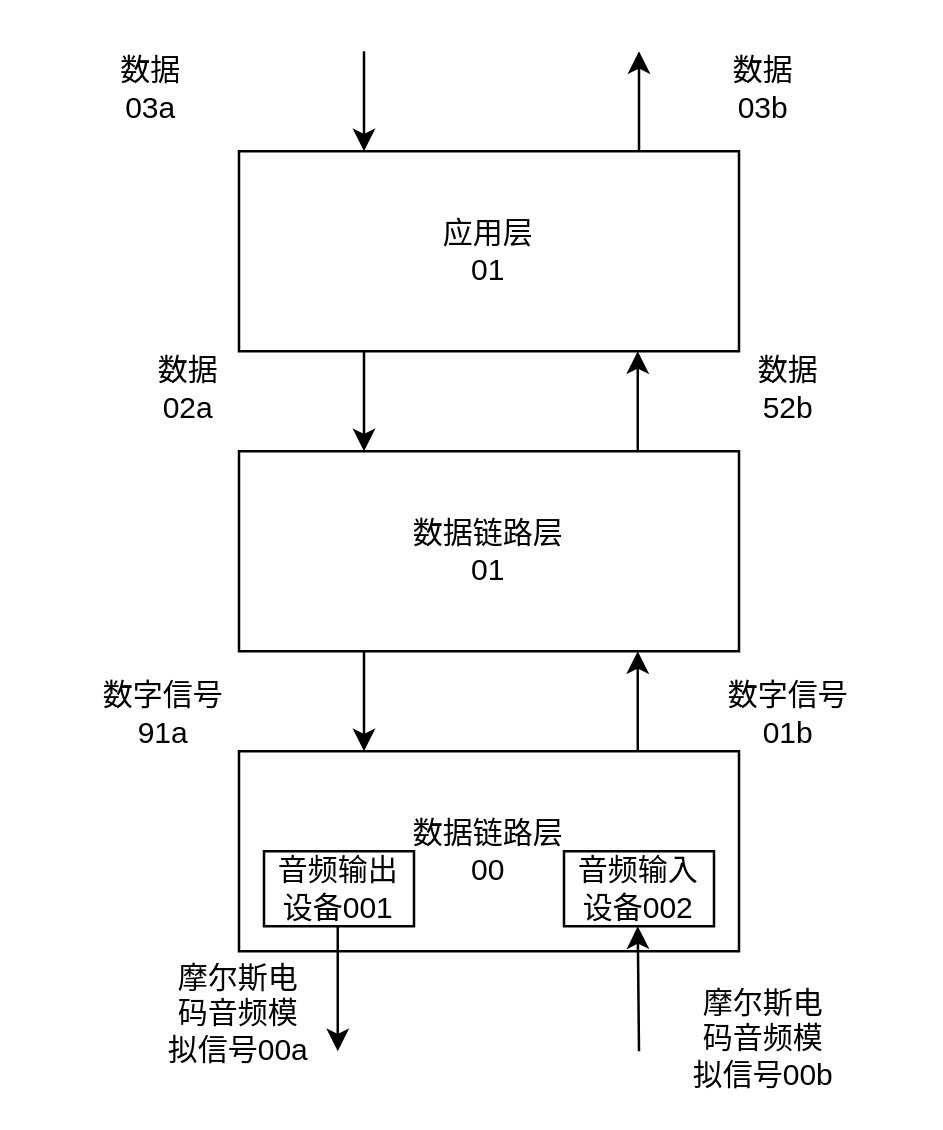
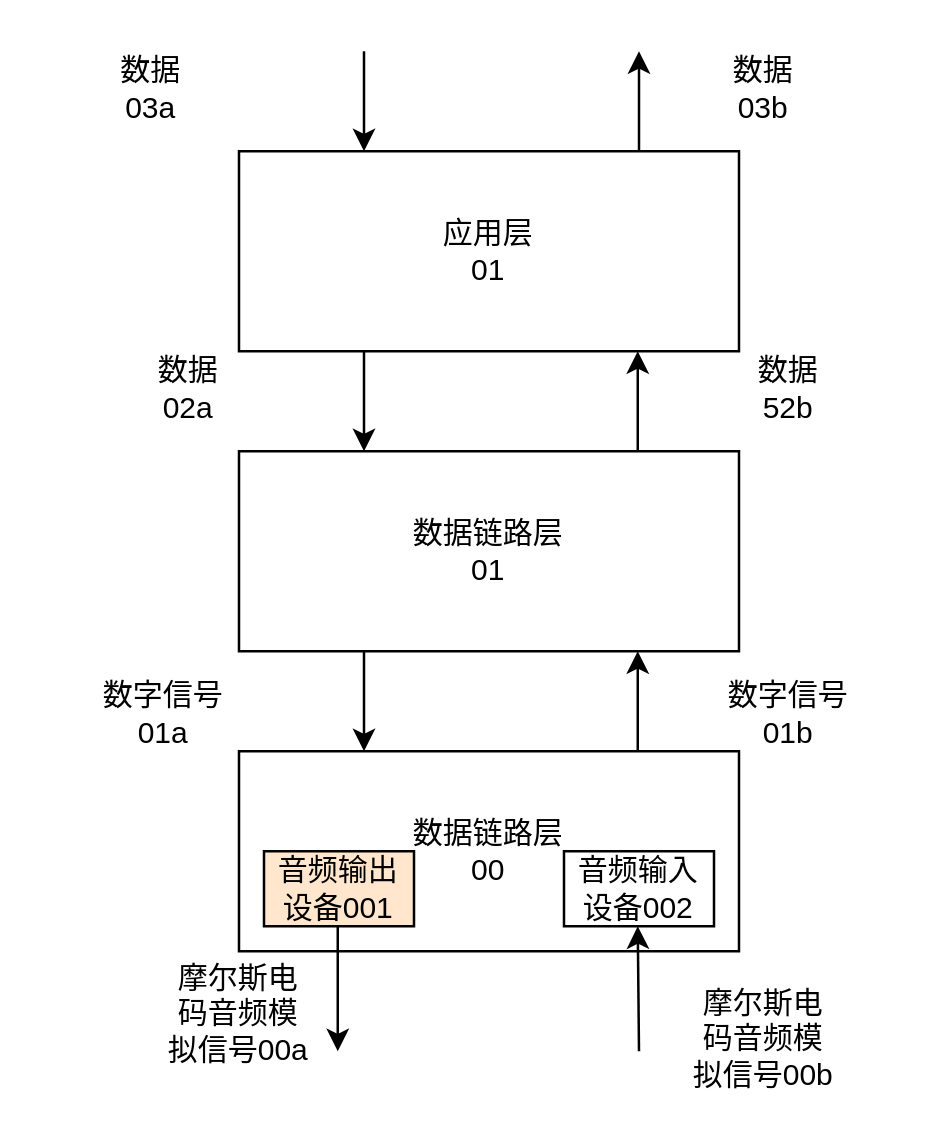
- <mxCell id="15" value="数字信号&lt;br&gt;91a" style="text;html=1;strokeColor=none;fillColor=none;align=center;verticalAlign=middle;whiteSpace=wrap;rounded=0;" parent="1" vertex="1"><mxGeometry x="25" y="270" width="80" height="30" as="geometry" /></mxCell>
+ <mxCell id="15" value="数字信号&lt;br&gt;01a" style="text;html=1;strokeColor=none;fillColor=none;align=center;verticalAlign=middle;whiteSpace=wrap;rounded=0;" parent="1" vertex="1"><mxGeometry x="25" y="270" width="80" height="30" as="geometry" /></mxCell>
- <mxCell id="4" value="音频输出设备001" style="rounded=0;whiteSpace=wrap;html=1;" parent="1" vertex="1"><mxGeometry x="105" y="340" width="60" height="30" as="geometry" /></mxCell>
+ <mxCell id="4" value="音频输出设备001" style="rounded=0;whiteSpace=wrap;html=1;fillColor=#ffe6cc;" parent="1" vertex="1"><mxGeometry x="105" y="340" width="60" height="30" as="geometry" /></mxCell>
